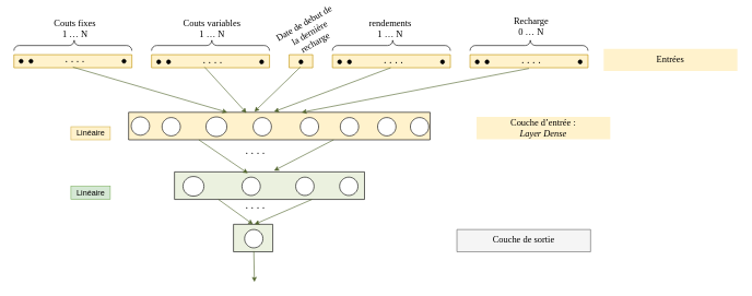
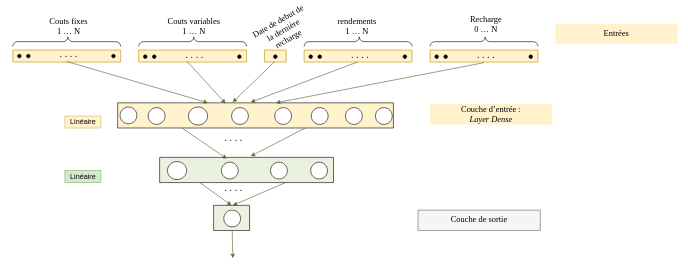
- <mxCell id="70" value="&lt;font style=&quot;font-size: 14px ; font-family: &amp;#34;calibri&amp;#34; ; color: #000000 ; direction: ltr ; letter-spacing: 0px ; line-height: 120% ; opacity: 1&quot;&gt;Entrées&lt;br&gt;&lt;/font&gt;" style="verticalAlign=middle;align=center;vsdxID=192;fillColor=#fff2cc;gradientColor=none;shape=stencil(nZBLDoAgDERP0z3SIyjew0SURgSD+Lu9kMZoXLhwN9O+tukAlrNpJg1SzDH4QW/URgNYgZTkjA4UkwJUgGXng+6DX1zLfmoymdXo17xh5zmRJ6Q42BWCfc2oJfdAr+Yv+AP9Cb7OJ3H/2JG1HNGz/84klThPVCc=);strokeColor=none;labelBackgroundColor=none;rounded=0;html=1;whiteSpace=wrap;" vertex="1" parent="1"><mxGeometry x="920" y="74" width="204" height="34" as="geometry" /></mxCell>
+ <mxCell id="70" value="&lt;font style=&quot;font-size: 14px ; font-family: &amp;#34;calibri&amp;#34; ; color: #000000 ; direction: ltr ; letter-spacing: 0px ; line-height: 120% ; opacity: 1&quot;&gt;Entrées&lt;br&gt;&lt;/font&gt;" style="verticalAlign=middle;align=center;vsdxID=192;fillColor=#fff2cc;gradientColor=none;shape=stencil(nZBLDoAgDERP0z3SIyjew0SURgSD+Lu9kMZoXLhwN9O+tukAlrNpJg1SzDH4QW/URgNYgZTkjA4UkwJUgGXng+6DX1zLfmoymdXo17xh5zmRJ6Q42BWCfc2oJfdAr+Yv+AP9Cb7OJ3H/2JG1HNGz/84klThPVCc=);strokeColor=none;labelBackgroundColor=none;rounded=0;html=1;whiteSpace=wrap;" vertex="1" parent="1"><mxGeometry x="925" y="39" width="204" height="34" as="geometry" /></mxCell>
- <mxCell id="71" value="&lt;font style=&quot;font-size: 14px ; font-family: &amp;#34;calibri&amp;#34; ; color: #000000 ; direction: ltr ; letter-spacing: 0px ; line-height: 120% ; opacity: 1&quot;&gt;Couche d’entrée :&lt;br&gt;&lt;i style=&quot;font-family: &amp;#34;themed&amp;#34;&quot;&gt;Layer Dense&lt;/i&gt;&lt;br&gt;&lt;/font&gt;" style="verticalAlign=middle;align=center;vsdxID=192;fillColor=#FFF2CC;gradientColor=none;shape=stencil(nZBLDoAgDERP0z3SIyjew0SURgSD+Lu9kMZoXLhwN9O+tukAlrNpJg1SzDH4QW/URgNYgZTkjA4UkwJUgGXng+6DX1zLfmoymdXo17xh5zmRJ6Q42BWCfc2oJfdAr+Yv+AP9Cb7OJ3H/2JG1HNGz/84klThPVCc=);strokeColor=none;labelBackgroundColor=none;rounded=0;html=1;whiteSpace=wrap;" vertex="1" parent="1"><mxGeometry x="726" y="178" width="204" height="34" as="geometry" /></mxCell>
+ <mxCell id="71" value="&lt;font style=&quot;font-size: 14px ; font-family: &amp;#34;calibri&amp;#34; ; color: #000000 ; direction: ltr ; letter-spacing: 0px ; line-height: 120% ; opacity: 1&quot;&gt;Couche d’entrée :&lt;br&gt;&lt;i style=&quot;font-family: &amp;#34;themed&amp;#34;&quot;&gt;Layer Dense&lt;/i&gt;&lt;br&gt;&lt;/font&gt;" style="verticalAlign=middle;align=center;vsdxID=192;fillColor=#FFF2CC;gradientColor=none;shape=stencil(nZBLDoAgDERP0z3SIyjew0SURgSD+Lu9kMZoXLhwN9O+tukAlrNpJg1SzDH4QW/URgNYgZTkjA4UkwJUgGXng+6DX1zLfmoymdXo17xh5zmRJ6Q42BWCfc2oJfdAr+Yv+AP9Cb7OJ3H/2JG1HNGz/84klThPVCc=);strokeColor=none;labelBackgroundColor=none;rounded=0;html=1;whiteSpace=wrap;" vertex="1" parent="1"><mxGeometry x="716" y="173" width="204" height="34" as="geometry" /></mxCell>
